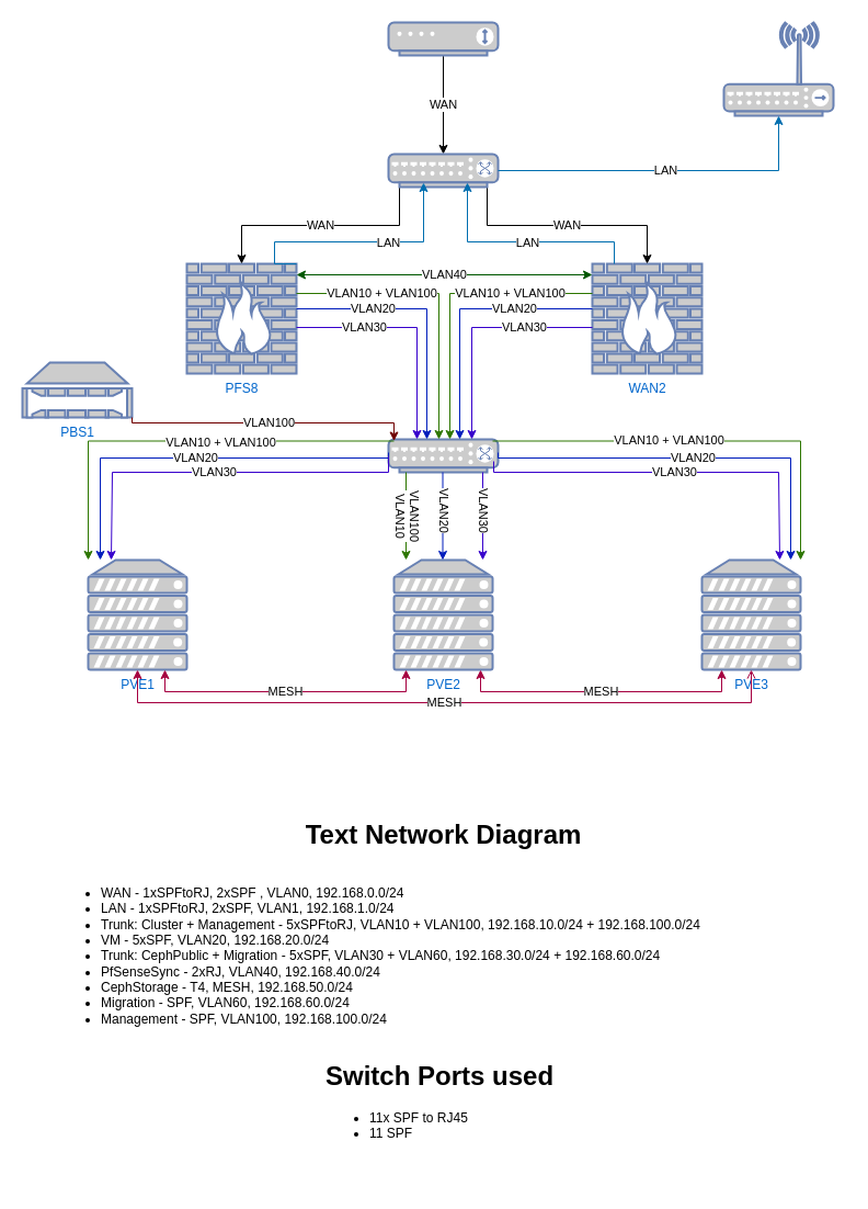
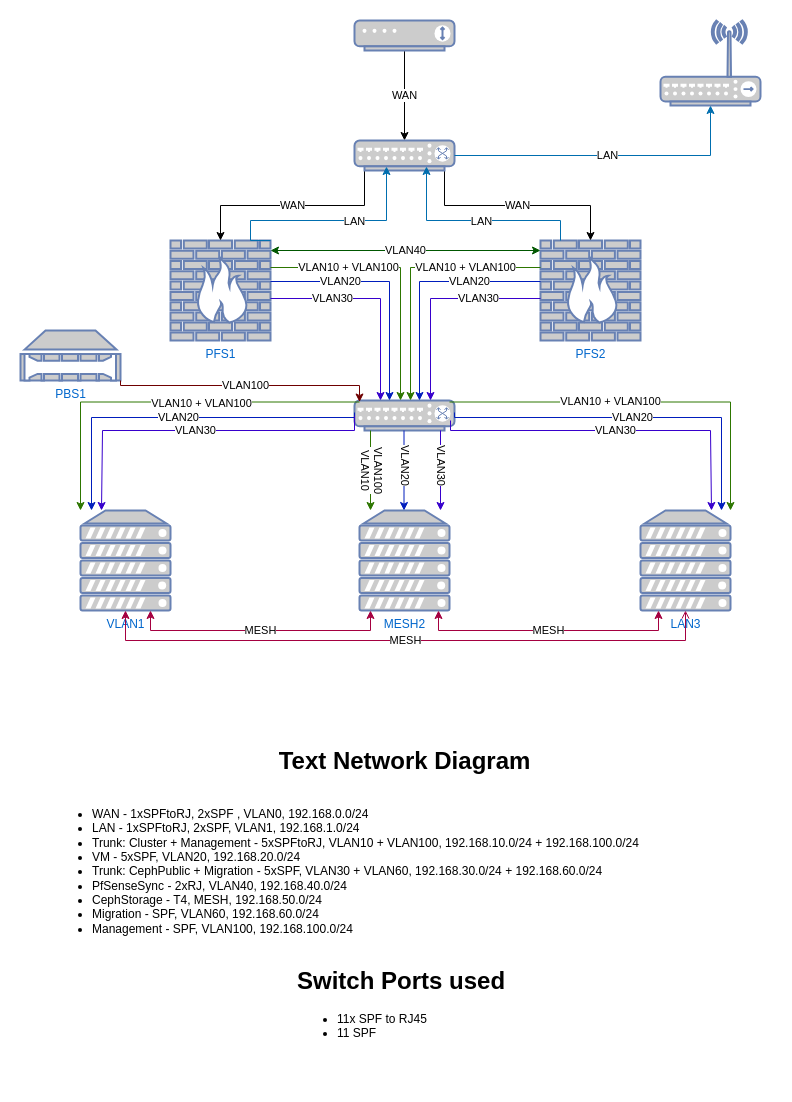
- <mxCell id="4" value="PFS8" style="fontColor=#0066CC;verticalAlign=top;verticalLabelPosition=bottom;labelPosition=center;align=center;html=1;outlineConnect=0;fillColor=#CCCCCC;strokeColor=#6881B3;gradientColor=none;gradientDirection=north;strokeWidth=2;shape=mxgraph.networks.firewall;" vertex="1" parent="1"><mxGeometry x="170" y="240" width="100" height="100" as="geometry" /></mxCell>
+ <mxCell id="4" value="PFS1" style="fontColor=#0066CC;verticalAlign=top;verticalLabelPosition=bottom;labelPosition=center;align=center;html=1;outlineConnect=0;fillColor=#CCCCCC;strokeColor=#6881B3;gradientColor=none;gradientDirection=north;strokeWidth=2;shape=mxgraph.networks.firewall;" vertex="1" parent="1"><mxGeometry x="170" y="240" width="100" height="100" as="geometry" /></mxCell>
- <mxCell id="5" value="WAN2" style="fontColor=#0066CC;verticalAlign=top;verticalLabelPosition=bottom;labelPosition=center;align=center;html=1;outlineConnect=0;fillColor=#CCCCCC;strokeColor=#6881B3;gradientColor=none;gradientDirection=north;strokeWidth=2;shape=mxgraph.networks.firewall;" vertex="1" parent="1"><mxGeometry x="540" y="240" width="100" height="100" as="geometry" /></mxCell>
+ <mxCell id="5" value="PFS2" style="fontColor=#0066CC;verticalAlign=top;verticalLabelPosition=bottom;labelPosition=center;align=center;html=1;outlineConnect=0;fillColor=#CCCCCC;strokeColor=#6881B3;gradientColor=none;gradientDirection=north;strokeWidth=2;shape=mxgraph.networks.firewall;" vertex="1" parent="1"><mxGeometry x="540" y="240" width="100" height="100" as="geometry" /></mxCell>
- <mxCell id="6" value="PVE1" style="fontColor=#0066CC;verticalAlign=top;verticalLabelPosition=bottom;labelPosition=center;align=center;html=1;outlineConnect=0;fillColor=#CCCCCC;strokeColor=#6881B3;gradientColor=none;gradientDirection=north;strokeWidth=2;shape=mxgraph.networks.server;" vertex="1" parent="1"><mxGeometry x="80" y="510" width="90" height="100" as="geometry" /></mxCell>
+ <mxCell id="6" value="VLAN1" style="fontColor=#0066CC;verticalAlign=top;verticalLabelPosition=bottom;labelPosition=center;align=center;html=1;outlineConnect=0;fillColor=#CCCCCC;strokeColor=#6881B3;gradientColor=none;gradientDirection=north;strokeWidth=2;shape=mxgraph.networks.server;" vertex="1" parent="1"><mxGeometry x="80" y="510" width="90" height="100" as="geometry" /></mxCell>
- <mxCell id="7" value="PVE2" style="fontColor=#0066CC;verticalAlign=top;verticalLabelPosition=bottom;labelPosition=center;align=center;html=1;outlineConnect=0;fillColor=#CCCCCC;strokeColor=#6881B3;gradientColor=none;gradientDirection=north;strokeWidth=2;shape=mxgraph.networks.server;" vertex="1" parent="1"><mxGeometry x="359" y="510" width="90" height="100" as="geometry" /></mxCell>
+ <mxCell id="7" value="MESH2" style="fontColor=#0066CC;verticalAlign=top;verticalLabelPosition=bottom;labelPosition=center;align=center;html=1;outlineConnect=0;fillColor=#CCCCCC;strokeColor=#6881B3;gradientColor=none;gradientDirection=north;strokeWidth=2;shape=mxgraph.networks.server;" vertex="1" parent="1"><mxGeometry x="359" y="510" width="90" height="100" as="geometry" /></mxCell>
- <mxCell id="8" value="PVE3" style="fontColor=#0066CC;verticalAlign=top;verticalLabelPosition=bottom;labelPosition=center;align=center;html=1;outlineConnect=0;fillColor=#CCCCCC;strokeColor=#6881B3;gradientColor=none;gradientDirection=north;strokeWidth=2;shape=mxgraph.networks.server;" vertex="1" parent="1"><mxGeometry x="640" y="510" width="90" height="100" as="geometry" /></mxCell>
+ <mxCell id="8" value="LAN3" style="fontColor=#0066CC;verticalAlign=top;verticalLabelPosition=bottom;labelPosition=center;align=center;html=1;outlineConnect=0;fillColor=#CCCCCC;strokeColor=#6881B3;gradientColor=none;gradientDirection=north;strokeWidth=2;shape=mxgraph.networks.server;" vertex="1" parent="1"><mxGeometry x="640" y="510" width="90" height="100" as="geometry" /></mxCell>
